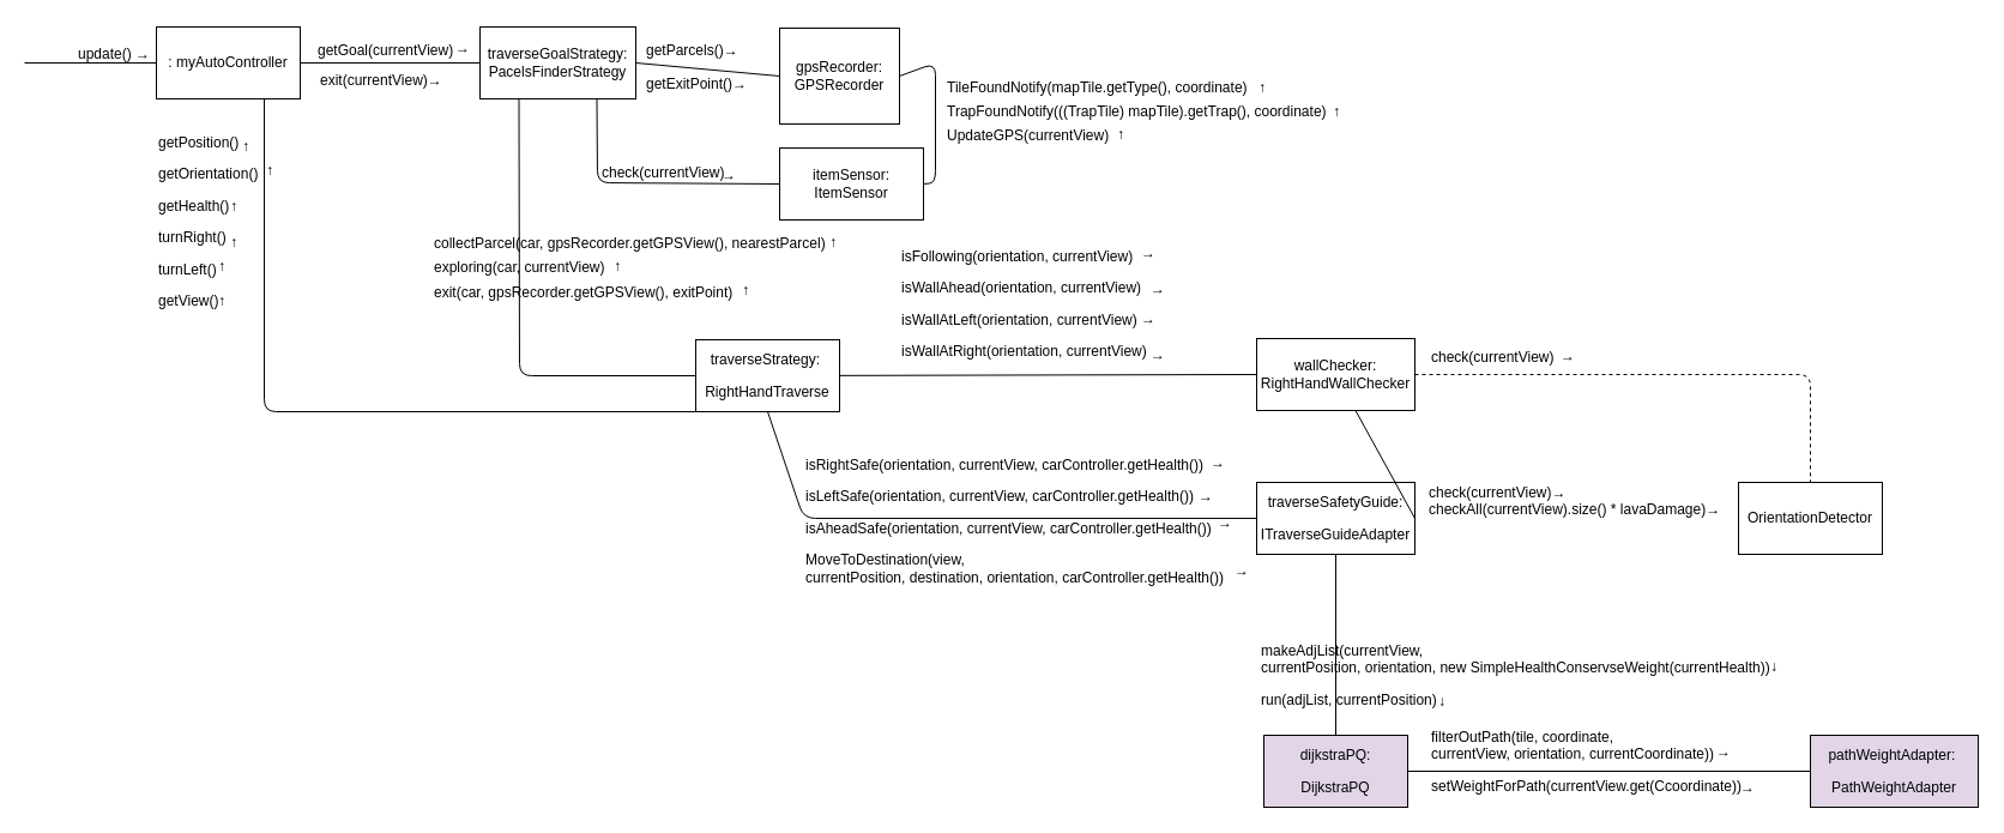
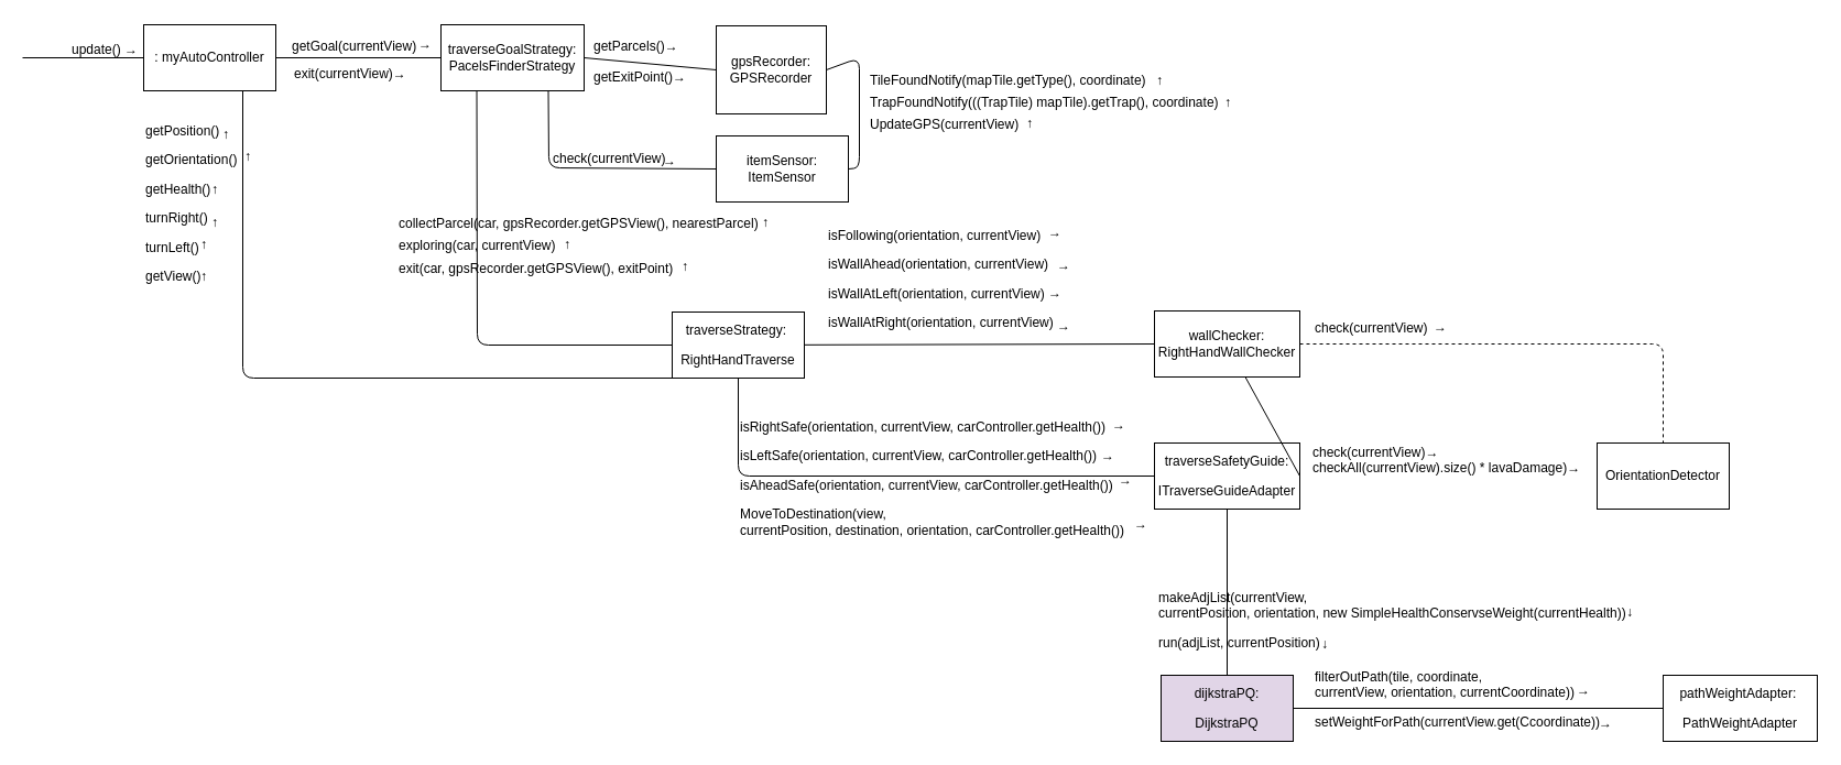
- <mxCell id="15" value="&lt;pre&gt;&lt;font face=&quot;Helvetica&quot;&gt;traverseStrategy: &lt;/font&gt;&lt;/pre&gt;&lt;pre&gt;&lt;font face=&quot;Helvetica&quot;&gt;RightHandTraverse&lt;/font&gt;&lt;/pre&gt;" style="rounded=0;whiteSpace=wrap;html=1;" parent="1" vertex="1"><mxGeometry x="580" y="283" width="120" height="60" as="geometry" /></mxCell>
+ <mxCell id="15" value="&lt;pre&gt;&lt;font face=&quot;Helvetica&quot;&gt;traverseStrategy: &lt;/font&gt;&lt;/pre&gt;&lt;pre&gt;&lt;font face=&quot;Helvetica&quot;&gt;RightHandTraverse&lt;/font&gt;&lt;/pre&gt;" style="rounded=0;whiteSpace=wrap;html=1;" parent="1" vertex="1"><mxGeometry x="610" y="283" width="120" height="60" as="geometry" /></mxCell>
- <mxCell id="39" value="&lt;pre&gt;&lt;pre&gt;&lt;font face=&quot;Helvetica&quot;&gt;pathWeightAdapter: &lt;/font&gt;&lt;/pre&gt;&lt;pre&gt;&lt;font face=&quot;Helvetica&quot;&gt;PathWeightAdapter&lt;/font&gt;&lt;/pre&gt;&lt;/pre&gt;" style="rounded=0;whiteSpace=wrap;html=1;fontFamily=Helvetica;fillColor=#e1d5e7;" parent="1" vertex="1"><mxGeometry x="1510" y="613" width="140" height="60" as="geometry" /></mxCell>
+ <mxCell id="39" value="&lt;pre&gt;&lt;pre&gt;&lt;font face=&quot;Helvetica&quot;&gt;pathWeightAdapter: &lt;/font&gt;&lt;/pre&gt;&lt;pre&gt;&lt;font face=&quot;Helvetica&quot;&gt;PathWeightAdapter&lt;/font&gt;&lt;/pre&gt;&lt;/pre&gt;" style="rounded=0;whiteSpace=wrap;html=1;fontFamily=Helvetica;" parent="1" vertex="1"><mxGeometry x="1510" y="613" width="140" height="60" as="geometry" /></mxCell>
